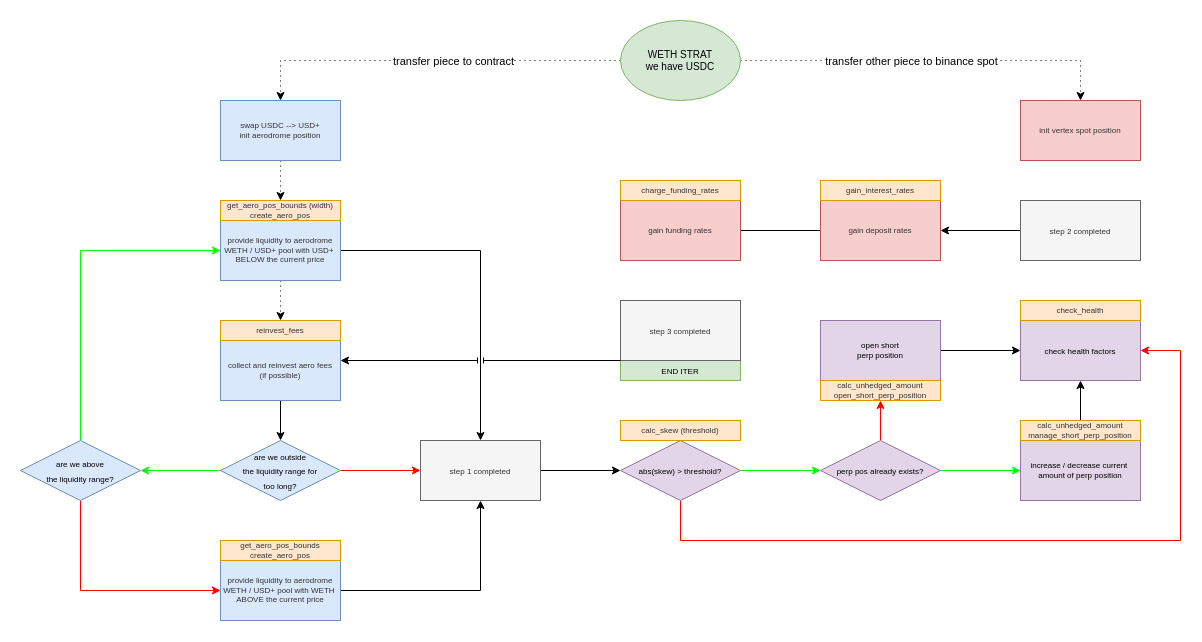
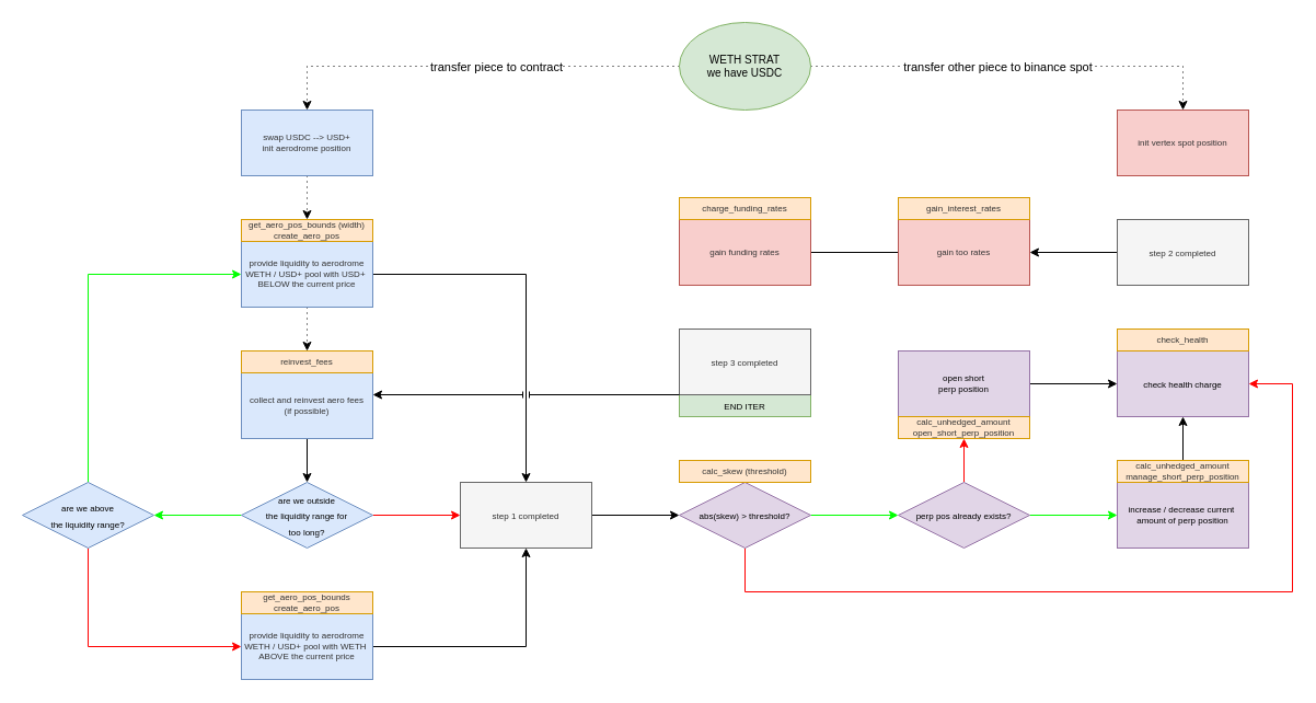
- <mxCell id="43" value="&lt;div style=&quot;color: rgb(51, 51, 51);&quot;&gt;gain deposit rates&lt;br&gt;&lt;/div&gt;" style="rounded=0;whiteSpace=wrap;html=1;fillColor=#f8cecc;strokeColor=#b85450;fontSize=8;" vertex="1" parent="1"><mxGeometry x="820" y="200" width="120" height="60" as="geometry" /></mxCell>
+ <mxCell id="43" value="&lt;div style=&quot;color: rgb(51, 51, 51);&quot;&gt;gain too rates&lt;br&gt;&lt;/div&gt;" style="rounded=0;whiteSpace=wrap;html=1;fillColor=#f8cecc;strokeColor=#b85450;fontSize=8;" vertex="1" parent="1"><mxGeometry x="820" y="200" width="120" height="60" as="geometry" /></mxCell>
- <mxCell id="41" value="&lt;font style=&quot;font-size: 8px;&quot;&gt;check health factors&lt;/font&gt;" style="rounded=0;whiteSpace=wrap;html=1;fillColor=#e1d5e7;strokeColor=#9673a6;" vertex="1" parent="1"><mxGeometry x="1020" y="320" width="120" height="60" as="geometry" /></mxCell>
+ <mxCell id="41" value="&lt;font style=&quot;font-size: 8px;&quot;&gt;check health charge&lt;/font&gt;" style="rounded=0;whiteSpace=wrap;html=1;fillColor=#e1d5e7;strokeColor=#9673a6;" vertex="1" parent="1"><mxGeometry x="1020" y="320" width="120" height="60" as="geometry" /></mxCell>
